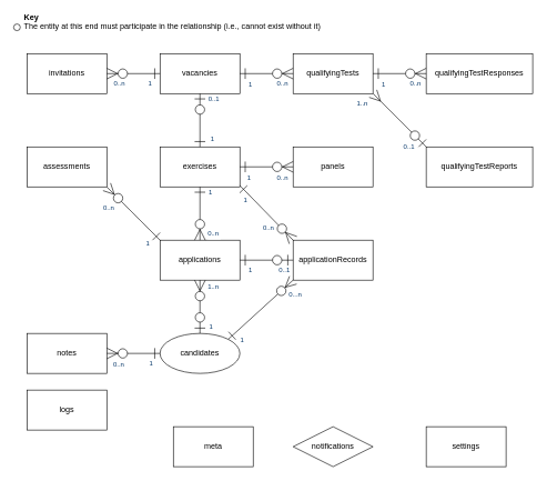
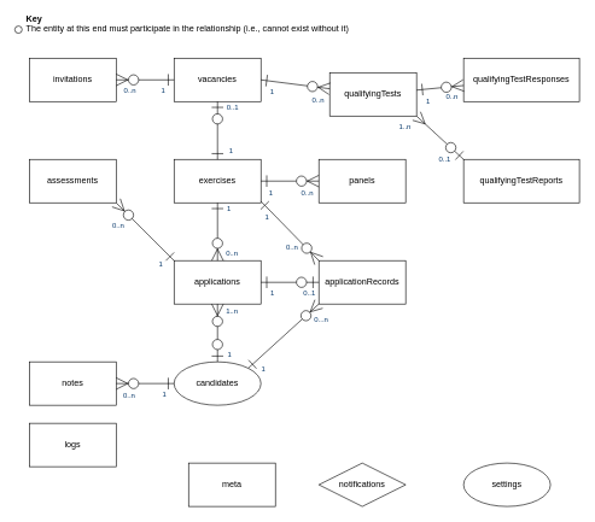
- <mxCell id="7" value="qualifyingTests" style="rounded=0;whiteSpace=wrap;html=1;" vertex="1" parent="1"><mxGeometry x="440" y="80" width="120" height="60" as="geometry" /></mxCell>
+ <mxCell id="7" value="qualifyingTests" style="rounded=0;whiteSpace=wrap;html=1;" vertex="1" parent="1"><mxGeometry x="455" y="100" width="120" height="60" as="geometry" /></mxCell>
- <mxCell id="59" value="settings" style="rounded=0;whiteSpace=wrap;html=1;" vertex="1" parent="1"><mxGeometry x="640" y="640" width="120" height="60" as="geometry" /></mxCell>
+ <mxCell id="59" value="settings" style="ellipse;whiteSpace=wrap;html=1;" vertex="1" parent="1"><mxGeometry x="640" y="640" width="120" height="60" as="geometry" /></mxCell>
